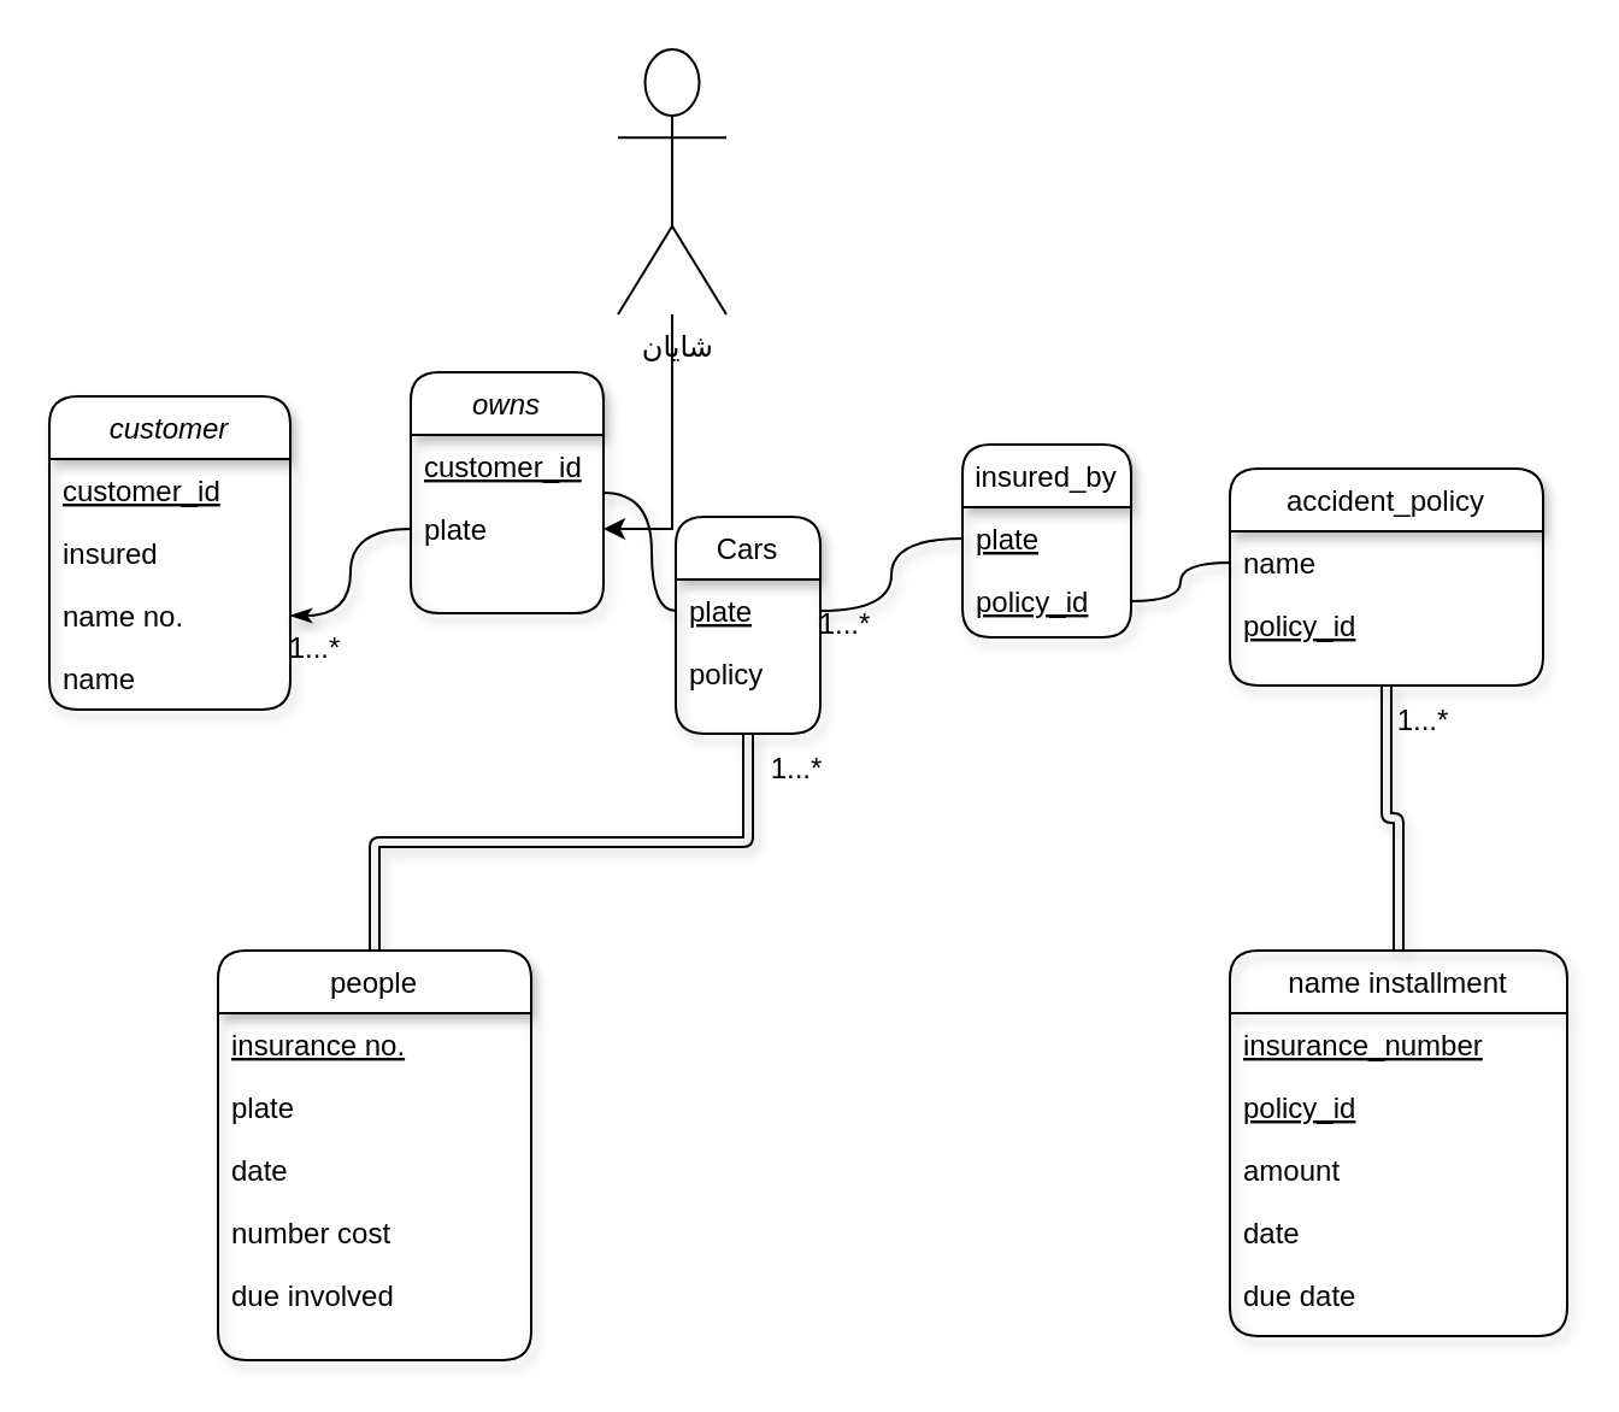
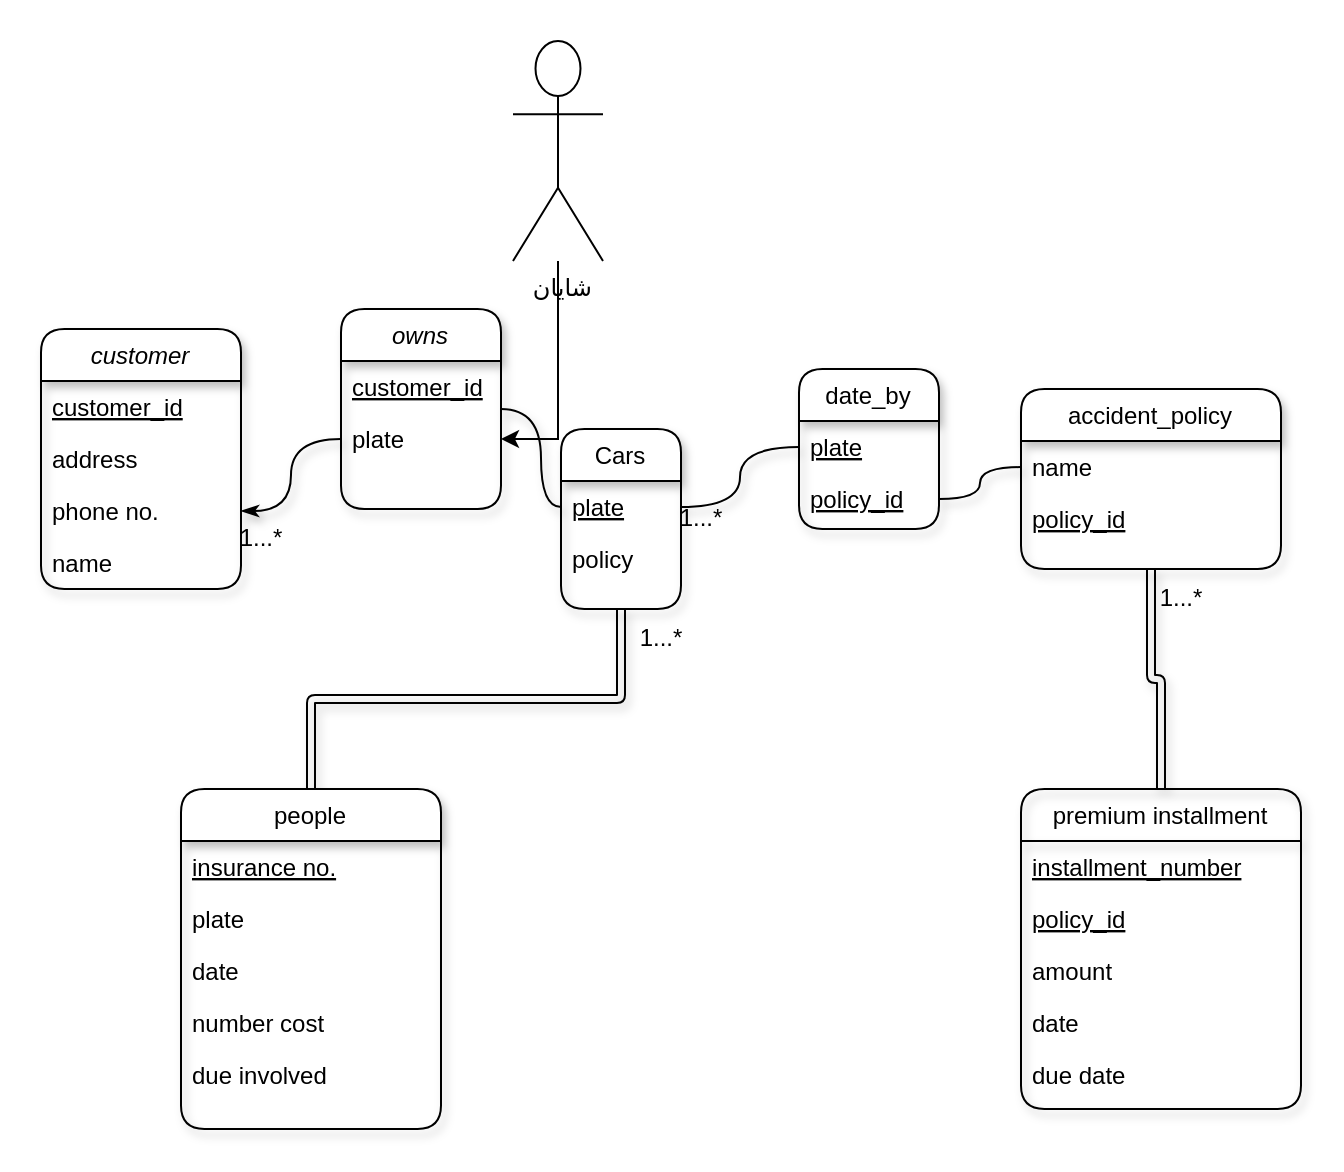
- <mxCell id="16" value="insured_by" style="swimlane;fontStyle=0;align=center;verticalAlign=top;childLayout=stackLayout;horizontal=1;startSize=26;horizontalStack=0;resizeParent=1;resizeLast=0;collapsible=1;marginBottom=0;rounded=1;shadow=1;strokeWidth=1;" parent="1" vertex="1"><mxGeometry x="399" y="184" width="70" height="80" as="geometry"><mxRectangle x="550" y="140" width="160" height="26" as="alternateBounds" /></mxGeometry></mxCell>
+ <mxCell id="16" value="date_by" style="swimlane;fontStyle=0;align=center;verticalAlign=top;childLayout=stackLayout;horizontal=1;startSize=26;horizontalStack=0;resizeParent=1;resizeLast=0;collapsible=1;marginBottom=0;rounded=1;shadow=1;strokeWidth=1;" parent="1" vertex="1"><mxGeometry x="399" y="184" width="70" height="80" as="geometry"><mxRectangle x="550" y="140" width="160" height="26" as="alternateBounds" /></mxGeometry></mxCell>
- <mxCell id="4" value="insured" style="text;align=left;verticalAlign=top;spacingLeft=4;spacingRight=4;overflow=hidden;rotatable=0;points=[[0,0.5],[1,0.5]];portConstraint=eastwest;rounded=1;shadow=1;html=0;" parent="2" vertex="1"><mxGeometry y="52" width="100" height="26" as="geometry" /></mxCell>
+ <mxCell id="4" value="address" style="text;align=left;verticalAlign=top;spacingLeft=4;spacingRight=4;overflow=hidden;rotatable=0;points=[[0,0.5],[1,0.5]];portConstraint=eastwest;rounded=1;shadow=1;html=0;" parent="2" vertex="1"><mxGeometry y="52" width="100" height="26" as="geometry" /></mxCell>
- <mxCell id="5" value="name no." style="text;align=left;verticalAlign=top;spacingLeft=4;spacingRight=4;overflow=hidden;rotatable=0;points=[[0,0.5],[1,0.5]];portConstraint=eastwest;rounded=1;shadow=1;html=0;" parent="2" vertex="1"><mxGeometry y="78" width="100" height="26" as="geometry" /></mxCell>
+ <mxCell id="5" value="phone no." style="text;align=left;verticalAlign=top;spacingLeft=4;spacingRight=4;overflow=hidden;rotatable=0;points=[[0,0.5],[1,0.5]];portConstraint=eastwest;rounded=1;shadow=1;html=0;" parent="2" vertex="1"><mxGeometry y="78" width="100" height="26" as="geometry" /></mxCell>
- <mxCell id="34" value="name installment" style="swimlane;fontStyle=0;align=center;verticalAlign=top;childLayout=stackLayout;horizontal=1;startSize=26;horizontalStack=0;resizeParent=1;resizeLast=0;collapsible=1;marginBottom=0;rounded=1;shadow=1;strokeWidth=1;fillColor=none;" parent="1" vertex="1"><mxGeometry x="510" y="394" width="140" height="160" as="geometry"><mxRectangle x="550" y="140" width="160" height="26" as="alternateBounds" /></mxGeometry></mxCell>
+ <mxCell id="34" value="premium installment" style="swimlane;fontStyle=0;align=center;verticalAlign=top;childLayout=stackLayout;horizontal=1;startSize=26;horizontalStack=0;resizeParent=1;resizeLast=0;collapsible=1;marginBottom=0;rounded=1;shadow=1;strokeWidth=1;fillColor=none;" parent="1" vertex="1"><mxGeometry x="510" y="394" width="140" height="160" as="geometry"><mxRectangle x="550" y="140" width="160" height="26" as="alternateBounds" /></mxGeometry></mxCell>
- <mxCell id="35" value="insurance_number" style="text;align=left;verticalAlign=top;spacingLeft=4;spacingRight=4;overflow=hidden;rotatable=0;points=[[0,0.5],[1,0.5]];portConstraint=eastwest;rounded=1;shadow=1;html=0;fontStyle=4;" parent="34" vertex="1"><mxGeometry y="26" width="140" height="26" as="geometry" /></mxCell>
+ <mxCell id="35" value="installment_number" style="text;align=left;verticalAlign=top;spacingLeft=4;spacingRight=4;overflow=hidden;rotatable=0;points=[[0,0.5],[1,0.5]];portConstraint=eastwest;rounded=1;shadow=1;html=0;fontStyle=4;" parent="34" vertex="1"><mxGeometry y="26" width="140" height="26" as="geometry" /></mxCell>
